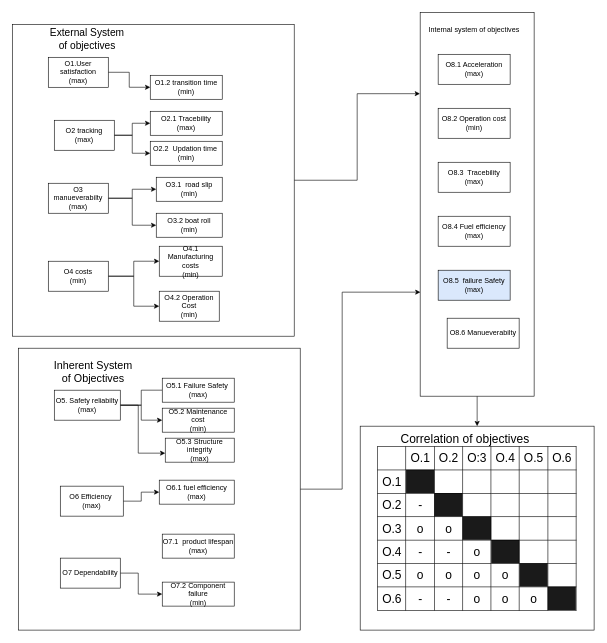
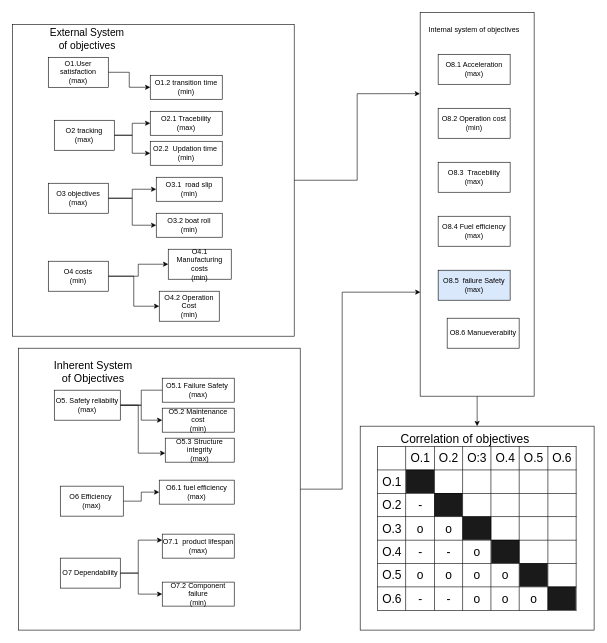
- <mxCell id="15" value="O3 manueverabilty&lt;br&gt;(max)" style="rounded=0;whiteSpace=wrap;html=1;" vertex="1" parent="1"><mxGeometry x="80" y="305" width="100" height="50" as="geometry" /></mxCell>
+ <mxCell id="15" value="O3 objectives&lt;br&gt;(max)" style="rounded=0;whiteSpace=wrap;html=1;" vertex="1" parent="1"><mxGeometry x="80" y="305" width="100" height="50" as="geometry" /></mxCell>
- <mxCell id="47" value="O4.1 Manufacturing costs&lt;br&gt;(min)" style="rounded=0;whiteSpace=wrap;html=1;" vertex="1" parent="1"><mxGeometry x="265" y="410" width="105" height="50" as="geometry" /></mxCell>
+ <mxCell id="47" value="O4.1 Manufacturing costs&lt;br&gt;(min)" style="rounded=0;whiteSpace=wrap;html=1;" vertex="1" parent="1"><mxGeometry x="280" y="415" width="105" height="50" as="geometry" /></mxCell>
+ <mxCell id="37" value="" style="edgeStyle=orthogonalEdgeStyle;rounded=0;orthogonalLoop=1;jettySize=auto;html=1;" edge="1" parent="1" source="33" target="36"><mxGeometry relative="1" as="geometry"><mxPoint x="200" y="955" as="sourcePoint" /><mxPoint x="325" y="1000" as="targetPoint" /><Array as="points"><mxPoint x="230" y="955" /><mxPoint x="230" y="900" /></Array></mxGeometry></mxCell>
